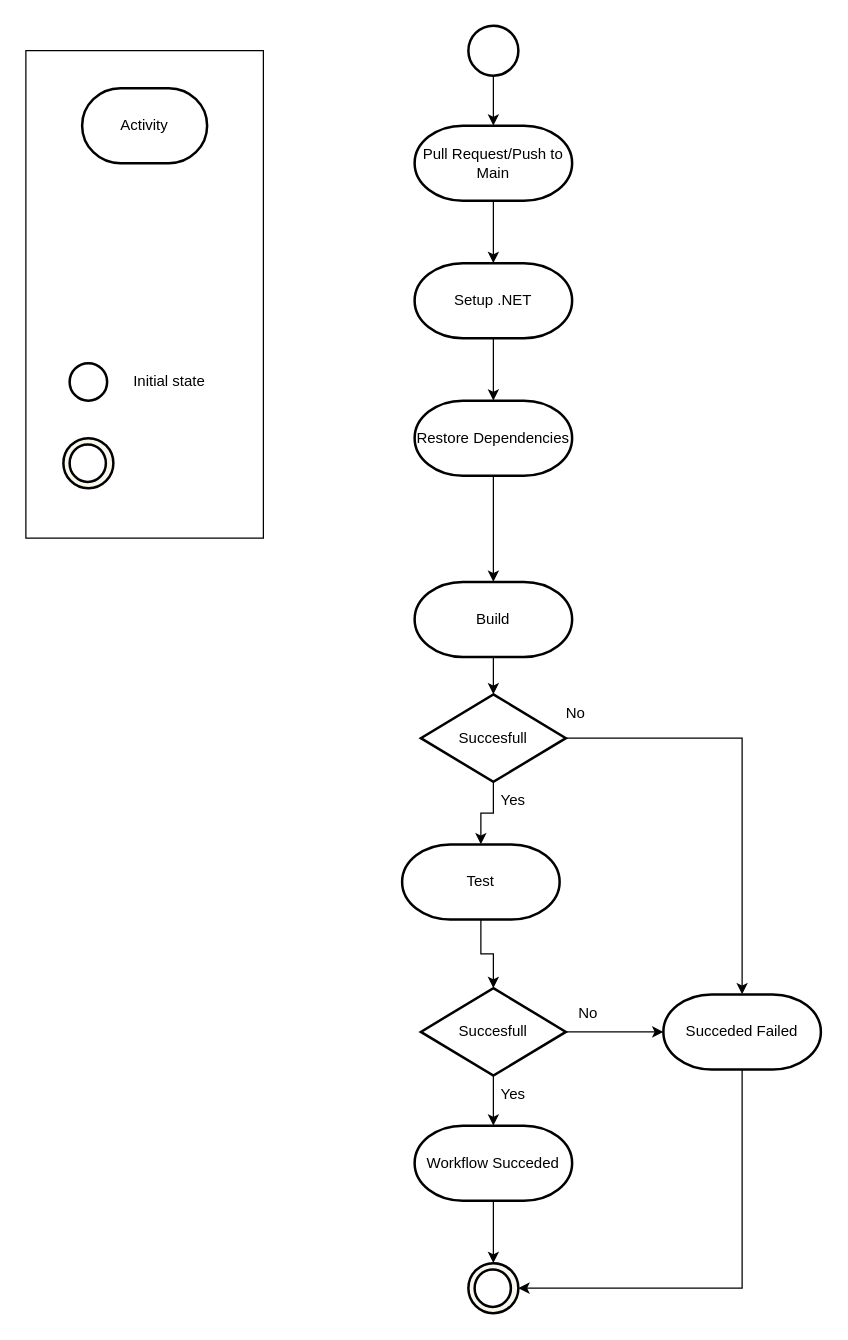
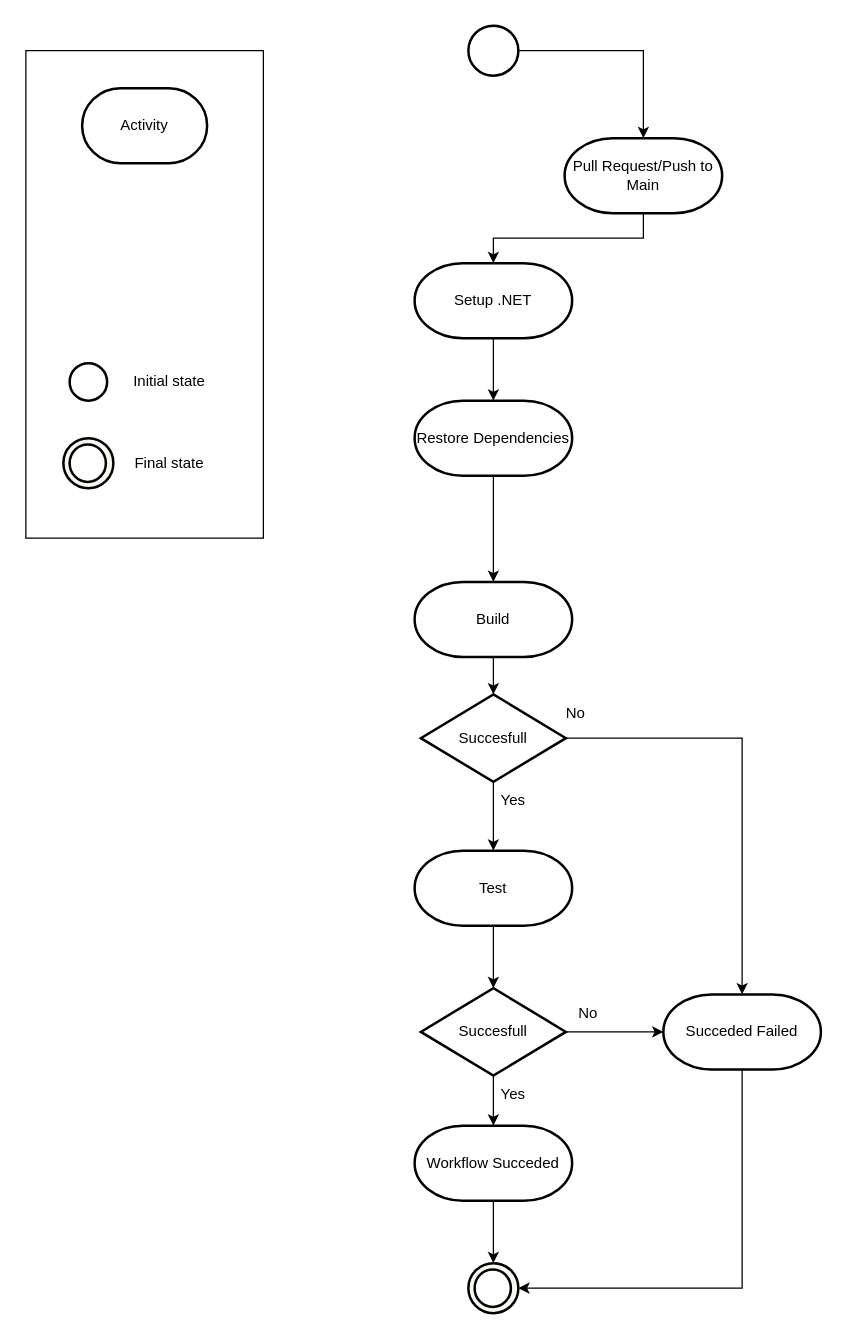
- <mxCell id="5" value="Pull Request/Push to Main" style="strokeWidth=2;html=1;shape=mxgraph.flowchart.terminator;whiteSpace=wrap;" parent="1" vertex="1"><mxGeometry x="331" y="100" width="126" height="60" as="geometry" /></mxCell>
+ <mxCell id="5" value="Pull Request/Push to Main" style="strokeWidth=2;html=1;shape=mxgraph.flowchart.terminator;whiteSpace=wrap;" parent="1" vertex="1"><mxGeometry x="451" y="110" width="126" height="60" as="geometry" /></mxCell>
+ <mxCell id="33" value="Final state" style="text;html=1;strokeColor=none;fillColor=none;align=center;verticalAlign=middle;whiteSpace=wrap;rounded=0;" vertex="1" parent="1"><mxGeometry x="105" y="355" width="60" height="30" as="geometry" /></mxCell>
- <mxCell id="16" value="Test" style="strokeWidth=2;html=1;shape=mxgraph.flowchart.terminator;whiteSpace=wrap;" parent="1" vertex="1"><mxGeometry x="321" y="675" width="126" height="60" as="geometry" /></mxCell>
+ <mxCell id="16" value="Test" style="strokeWidth=2;html=1;shape=mxgraph.flowchart.terminator;whiteSpace=wrap;" parent="1" vertex="1"><mxGeometry x="331" y="680" width="126" height="60" as="geometry" /></mxCell>
